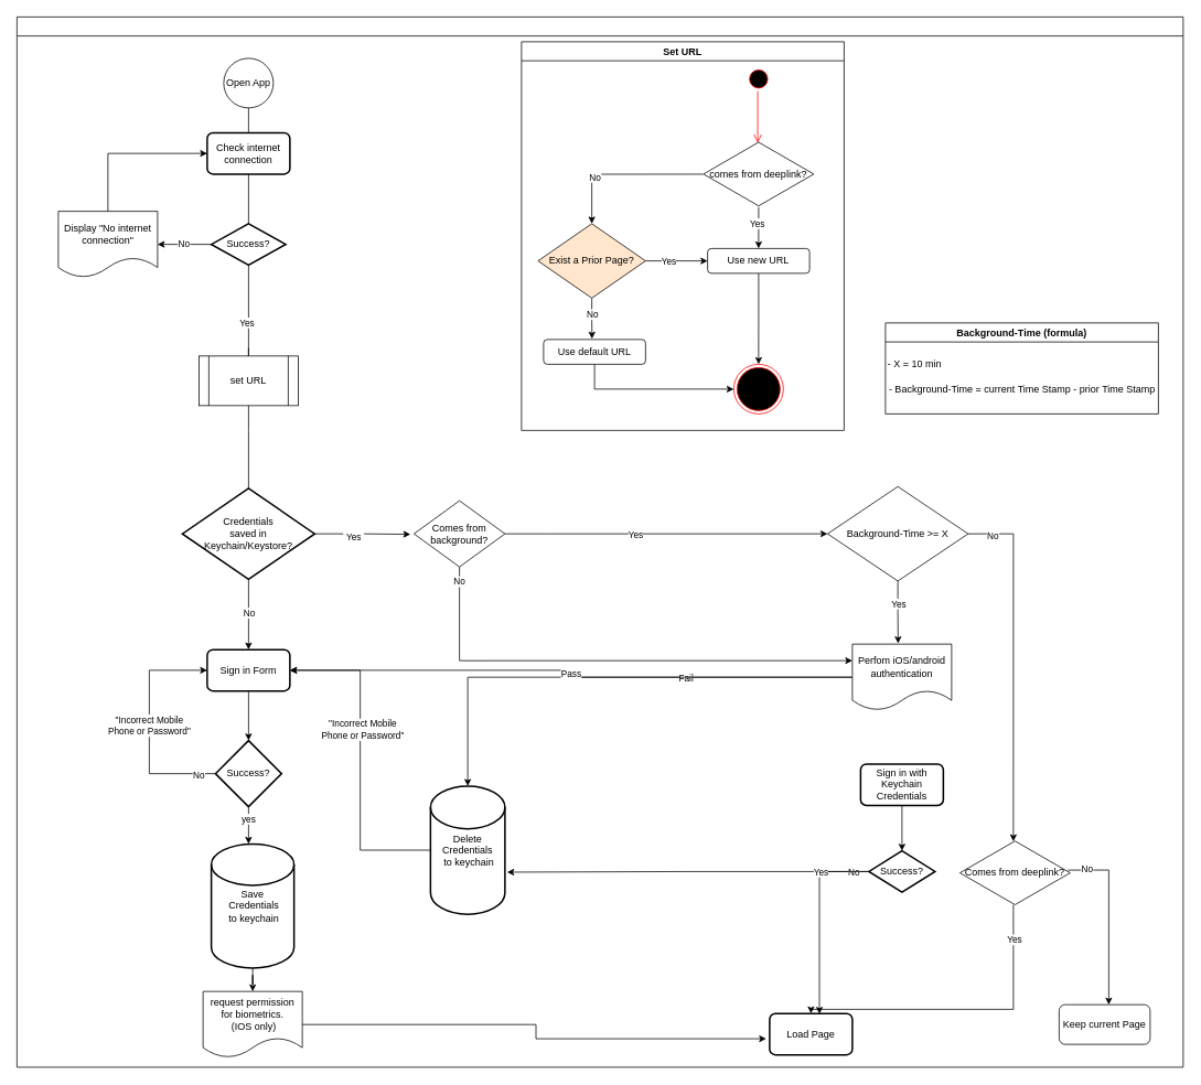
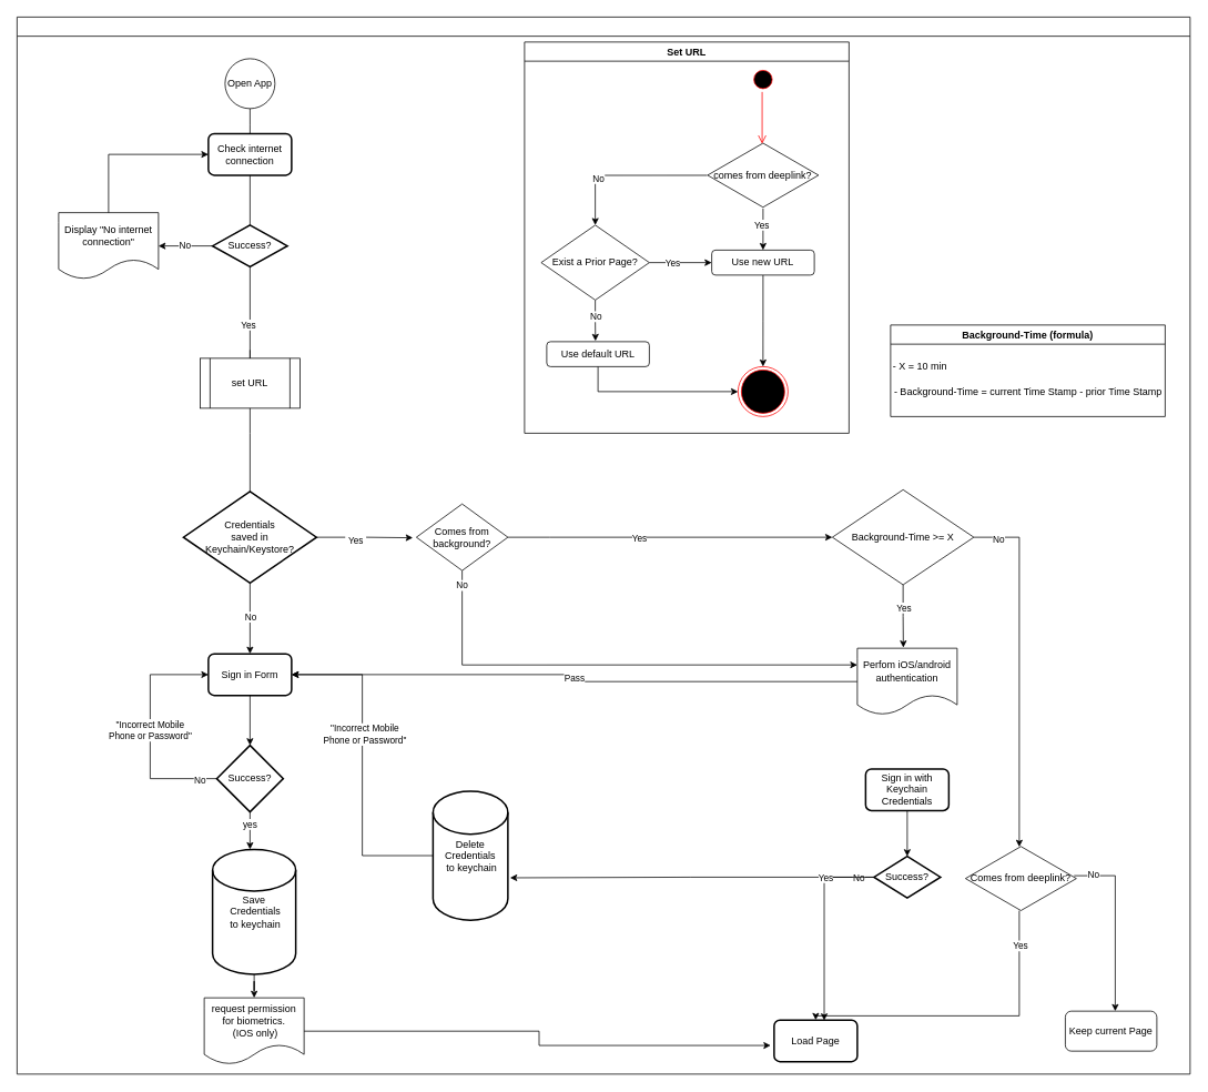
- <mxCell id="25" value="Exist a Prior Page?" style="rhombus;whiteSpace=wrap;html=1;fillColor=#ffe6cc;" vertex="1" parent="1"><mxGeometry x="650" y="270" width="130" height="90" as="geometry" /></mxCell>
+ <mxCell id="25" value="Exist a Prior Page?" style="rhombus;whiteSpace=wrap;html=1;" vertex="1" parent="1"><mxGeometry x="650" y="270" width="130" height="90" as="geometry" /></mxCell>
- <mxCell id="5" style="edgeStyle=orthogonalEdgeStyle;rounded=0;orthogonalLoop=1;jettySize=auto;html=1;entryX=0.5;entryY=0;entryDx=0;entryDy=0;entryPerimeter=0;" edge="1" parent="1" source="8" target="4"><mxGeometry relative="1" as="geometry" /></mxCell>
- <mxCell id="6" value="Fail" style="edgeLabel;html=1;align=center;verticalAlign=middle;resizable=0;points=[];" vertex="1" connectable="0" parent="5"><mxGeometry x="-0.324" y="1" relative="1" as="geometry"><mxPoint as="offset" /></mxGeometry></mxCell>
